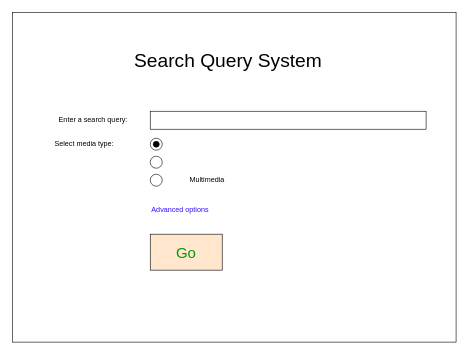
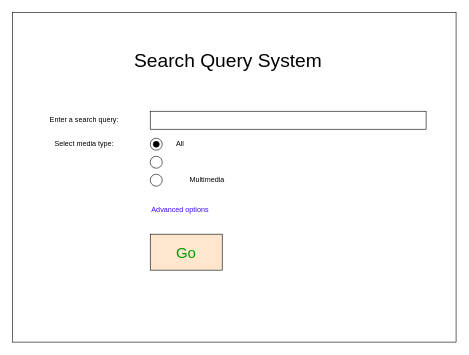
- <mxCell id="5" value="Enter a search query:" style="text;html=1;strokeColor=none;fillColor=none;align=center;verticalAlign=middle;whiteSpace=wrap;rounded=0;" vertex="1" parent="1"><mxGeometry x="85" y="190" width="140" height="20" as="geometry" /></mxCell>
+ <mxCell id="5" value="Enter a search query:" style="text;html=1;strokeColor=none;fillColor=none;align=center;verticalAlign=middle;whiteSpace=wrap;rounded=0;" vertex="1" parent="1"><mxGeometry x="70" y="190" width="140" height="20" as="geometry" /></mxCell>
+ <mxCell id="11" value="All" style="text;html=1;strokeColor=none;fillColor=none;align=center;verticalAlign=middle;whiteSpace=wrap;rounded=0;fontColor=#000000;" vertex="1" parent="1"><mxGeometry x="280" y="230" width="40" height="20" as="geometry" /></mxCell>
